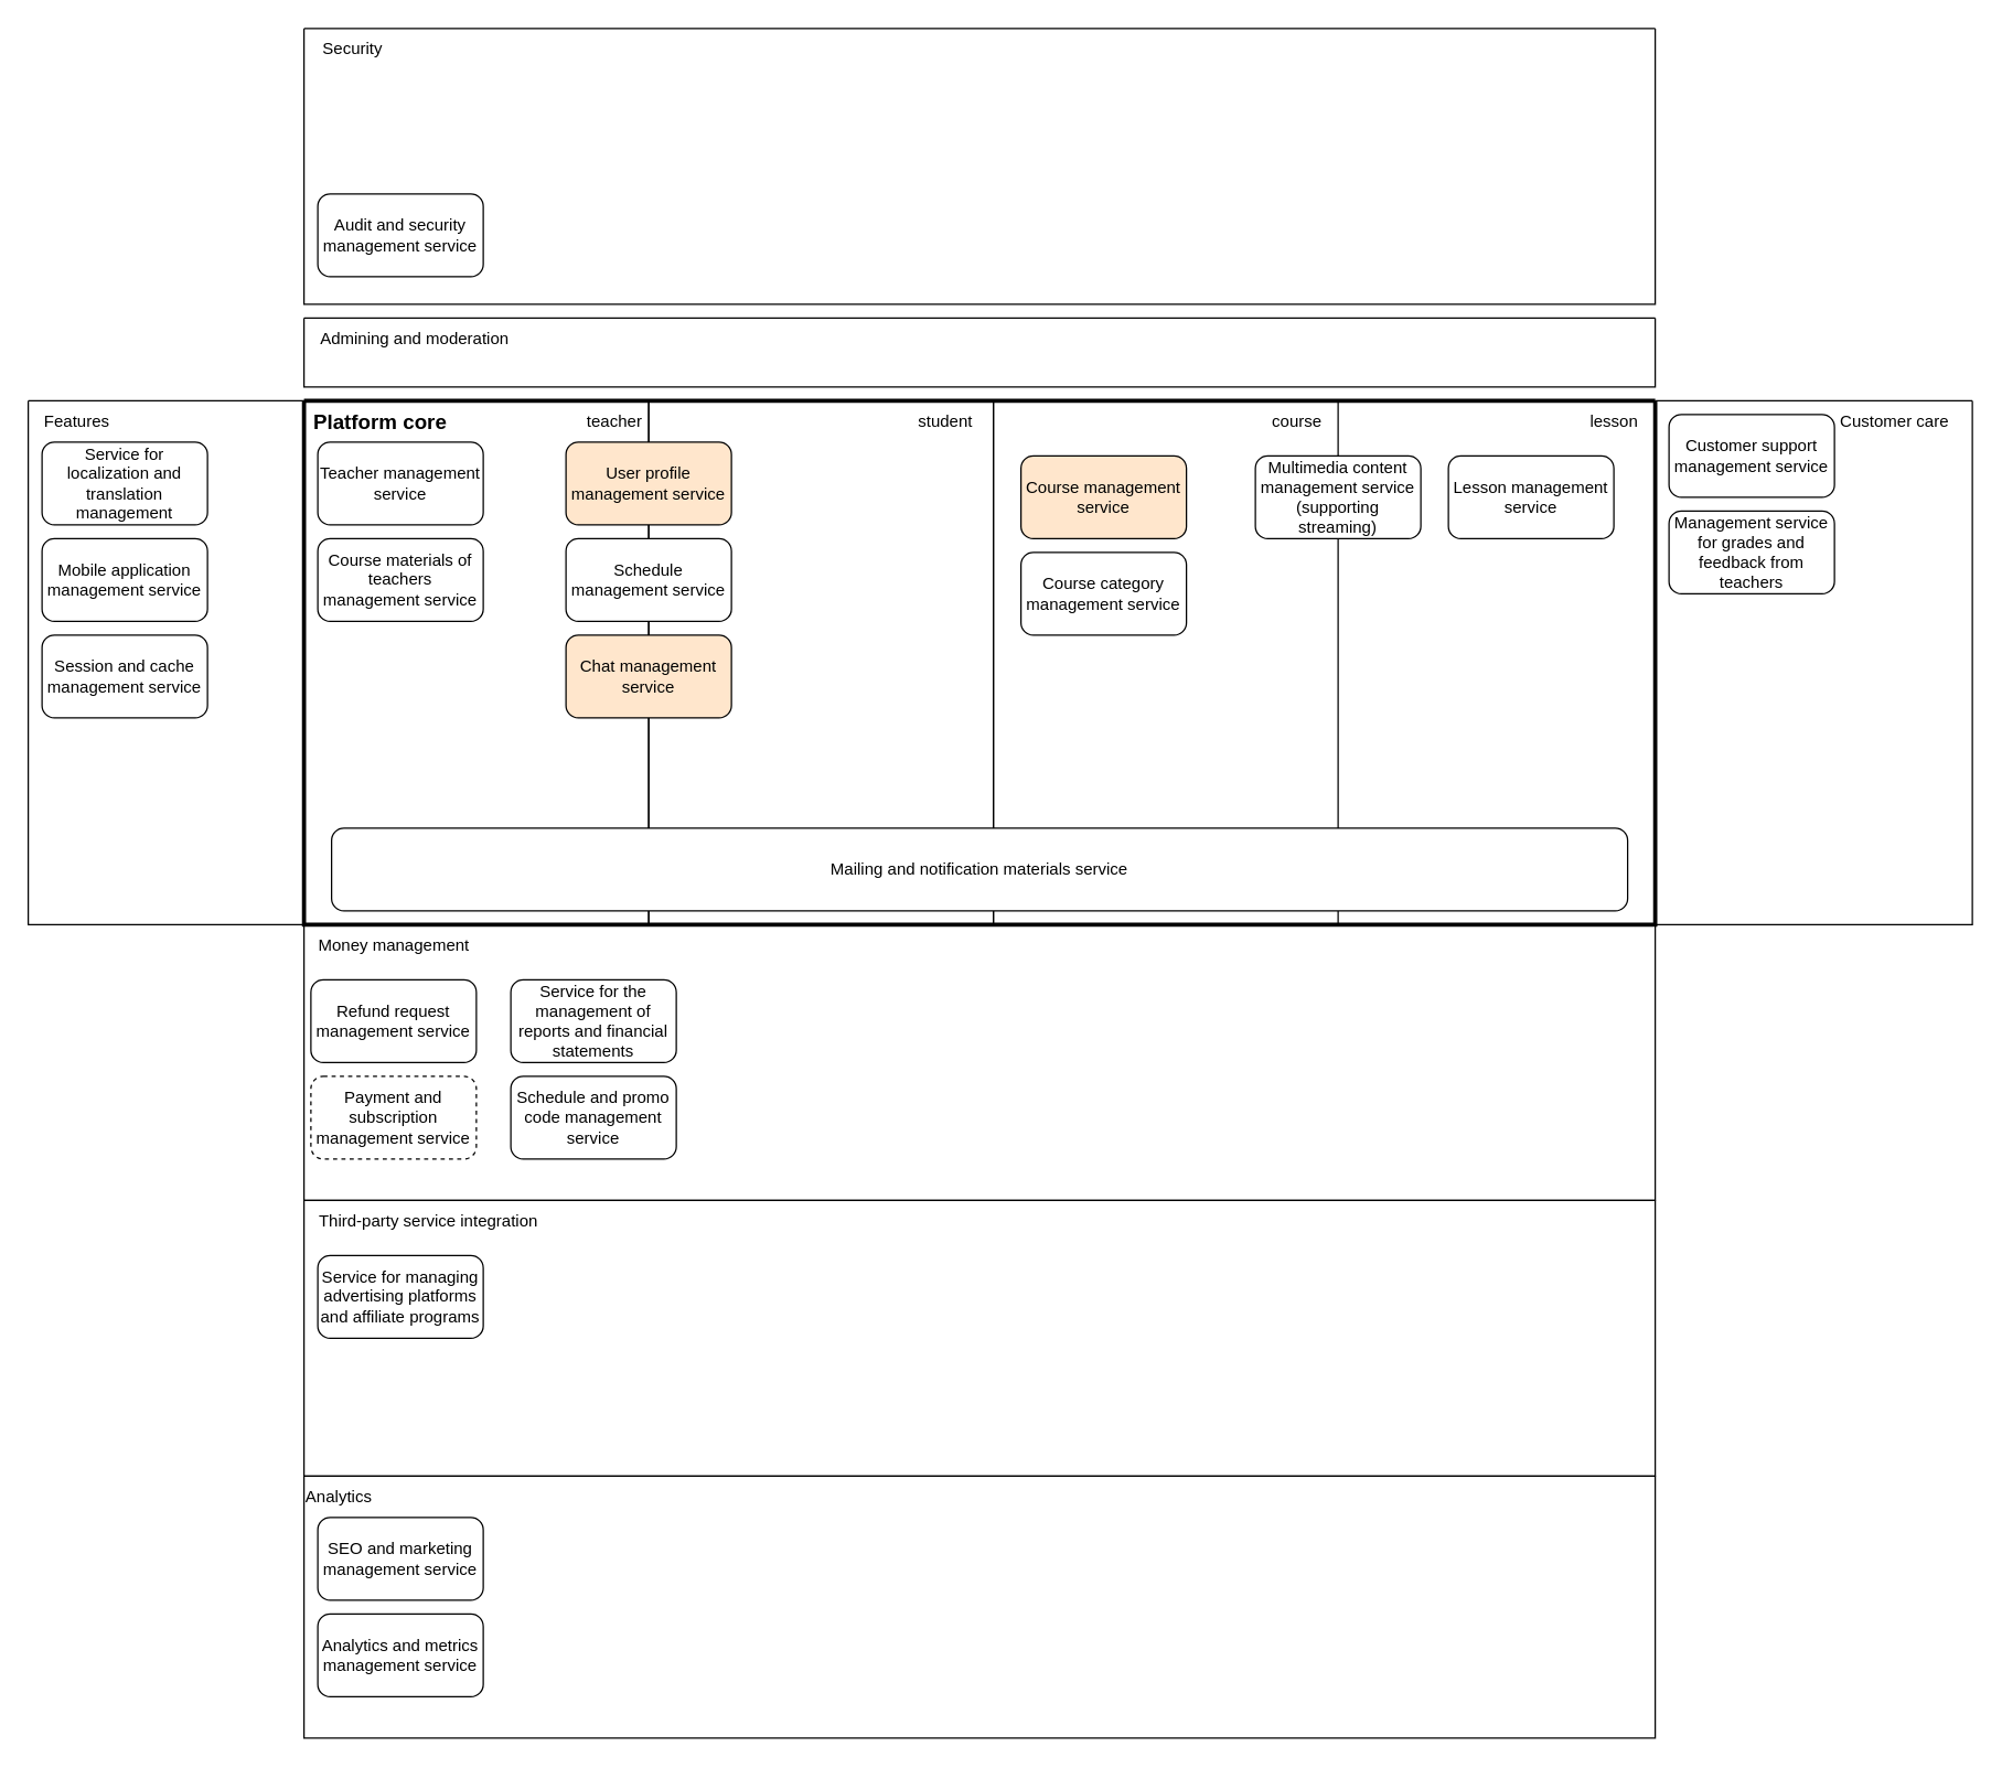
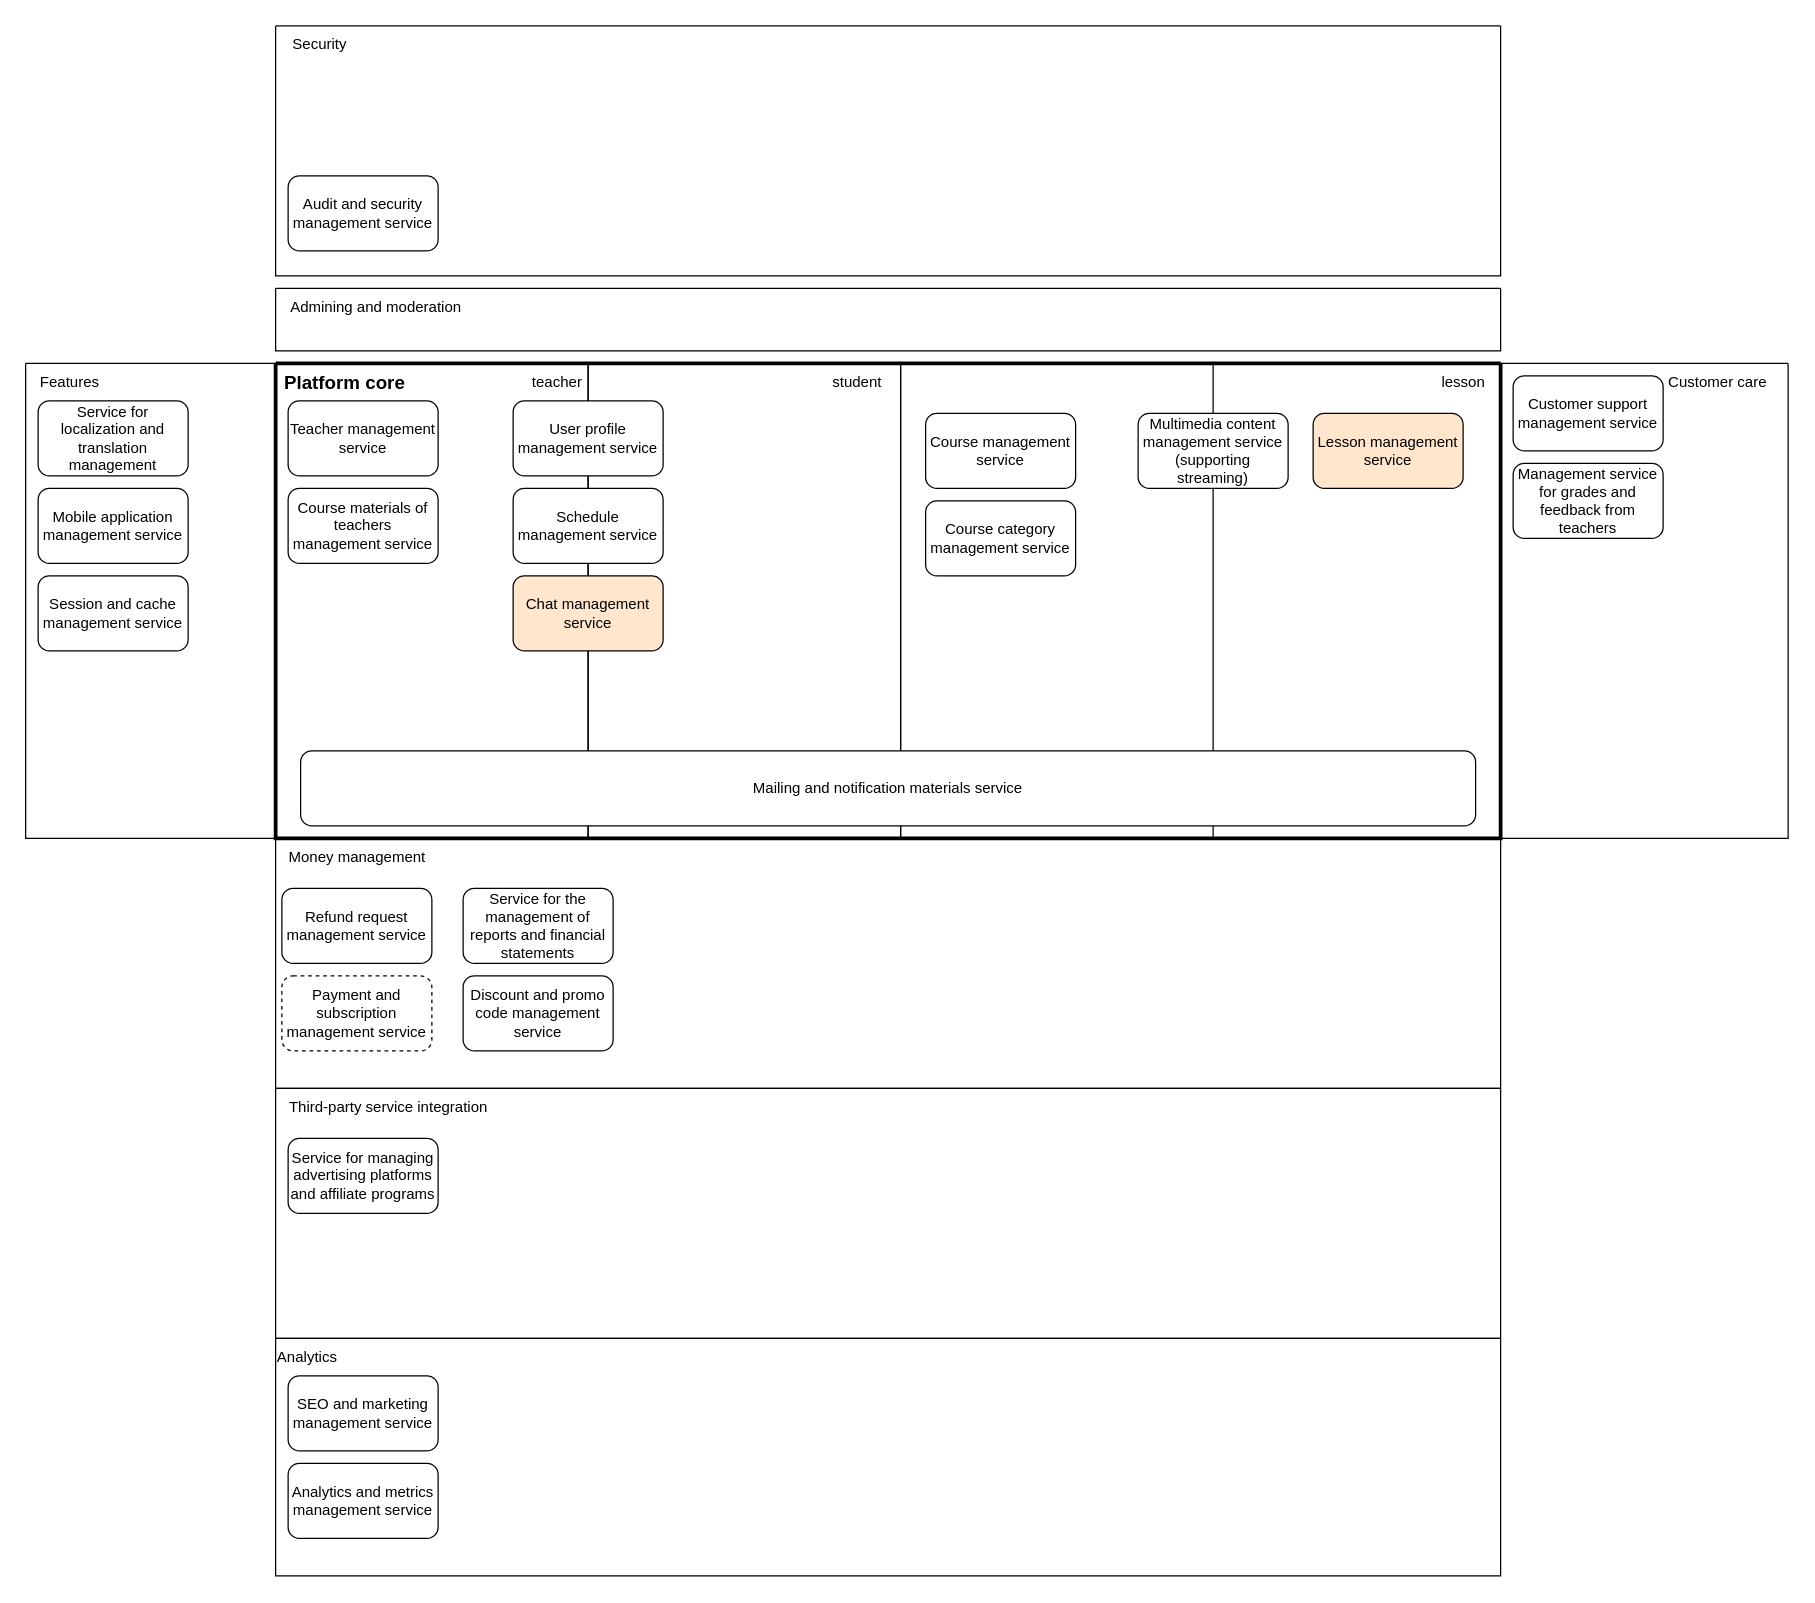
- <mxCell id="25" value="course" style="text;html=1;align=center;verticalAlign=middle;resizable=0;points=[];autosize=1;strokeColor=none;fillColor=none;" vertex="1" parent="24"><mxGeometry x="190" width="60" height="30" as="geometry" /></mxCell>
- <mxCell id="21" value="User profile management service" style="rounded=1;whiteSpace=wrap;html=1;fillColor=#ffe6cc;" vertex="1" parent="19"><mxGeometry x="-60" y="30" width="120" height="60" as="geometry" /></mxCell>
+ <mxCell id="21" value="User profile management service" style="rounded=1;whiteSpace=wrap;html=1;" vertex="1" parent="19"><mxGeometry x="-60" y="30" width="120" height="60" as="geometry" /></mxCell>
- <mxCell id="26" value="Course management service" style="rounded=1;whiteSpace=wrap;html=1;fillColor=#ffe6cc;" vertex="1" parent="24"><mxGeometry x="20" y="40" width="120" height="60" as="geometry" /></mxCell>
+ <mxCell id="26" value="Course management service" style="rounded=1;whiteSpace=wrap;html=1;" vertex="1" parent="24"><mxGeometry x="20" y="40" width="120" height="60" as="geometry" /></mxCell>
- <mxCell id="29" value="Lesson management service" style="rounded=1;whiteSpace=wrap;html=1;" vertex="1" parent="9"><mxGeometry x="830" y="40" width="120" height="60" as="geometry" /></mxCell>
+ <mxCell id="29" value="Lesson management service" style="rounded=1;whiteSpace=wrap;html=1;fillColor=#ffe6cc;" vertex="1" parent="9"><mxGeometry x="830" y="40" width="120" height="60" as="geometry" /></mxCell>
- <mxCell id="39" value="Schedule and promo code management service" style="rounded=1;whiteSpace=wrap;html=1;" vertex="1" parent="35"><mxGeometry x="150" y="110" width="120" height="60" as="geometry" /></mxCell>
+ <mxCell id="39" value="Discount and promo code management service" style="rounded=1;whiteSpace=wrap;html=1;" vertex="1" parent="35"><mxGeometry x="150" y="110" width="120" height="60" as="geometry" /></mxCell>
